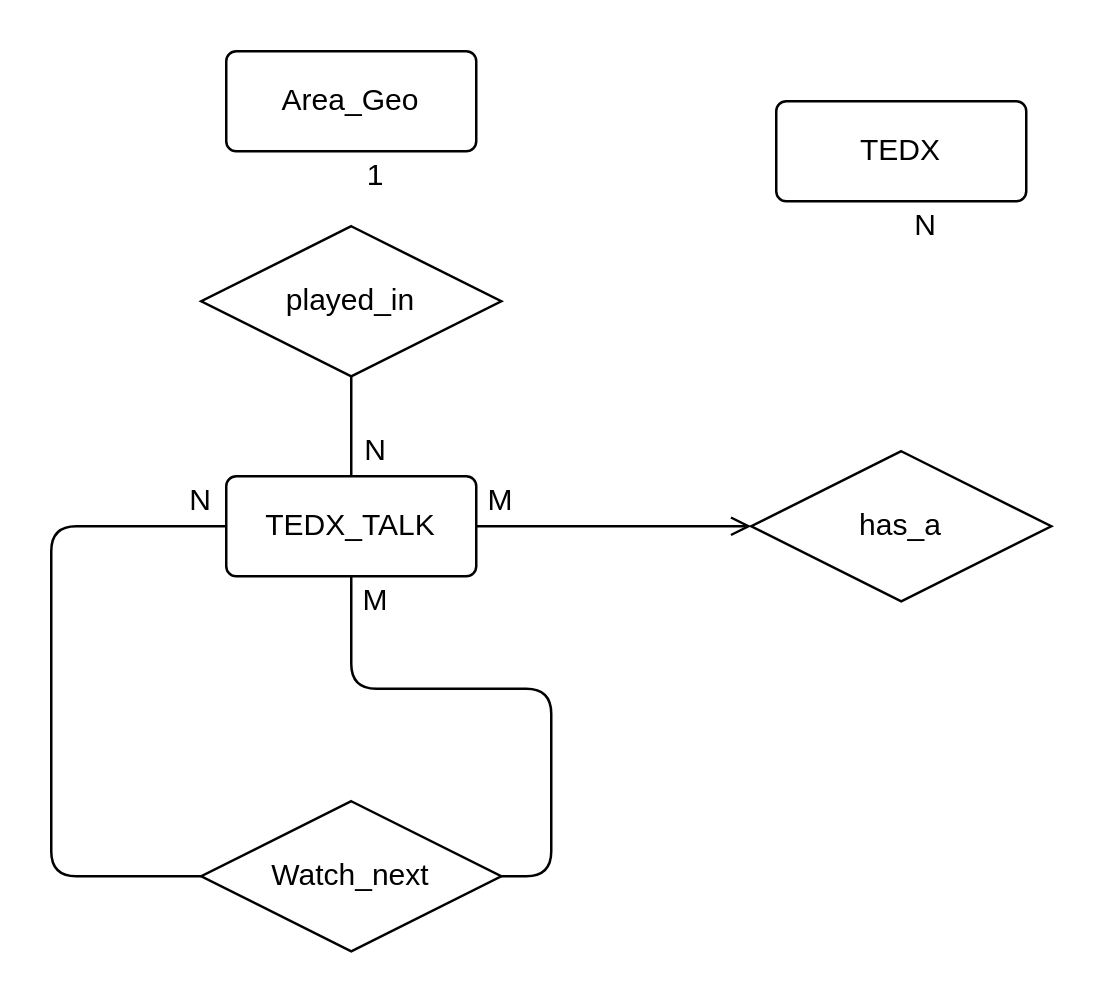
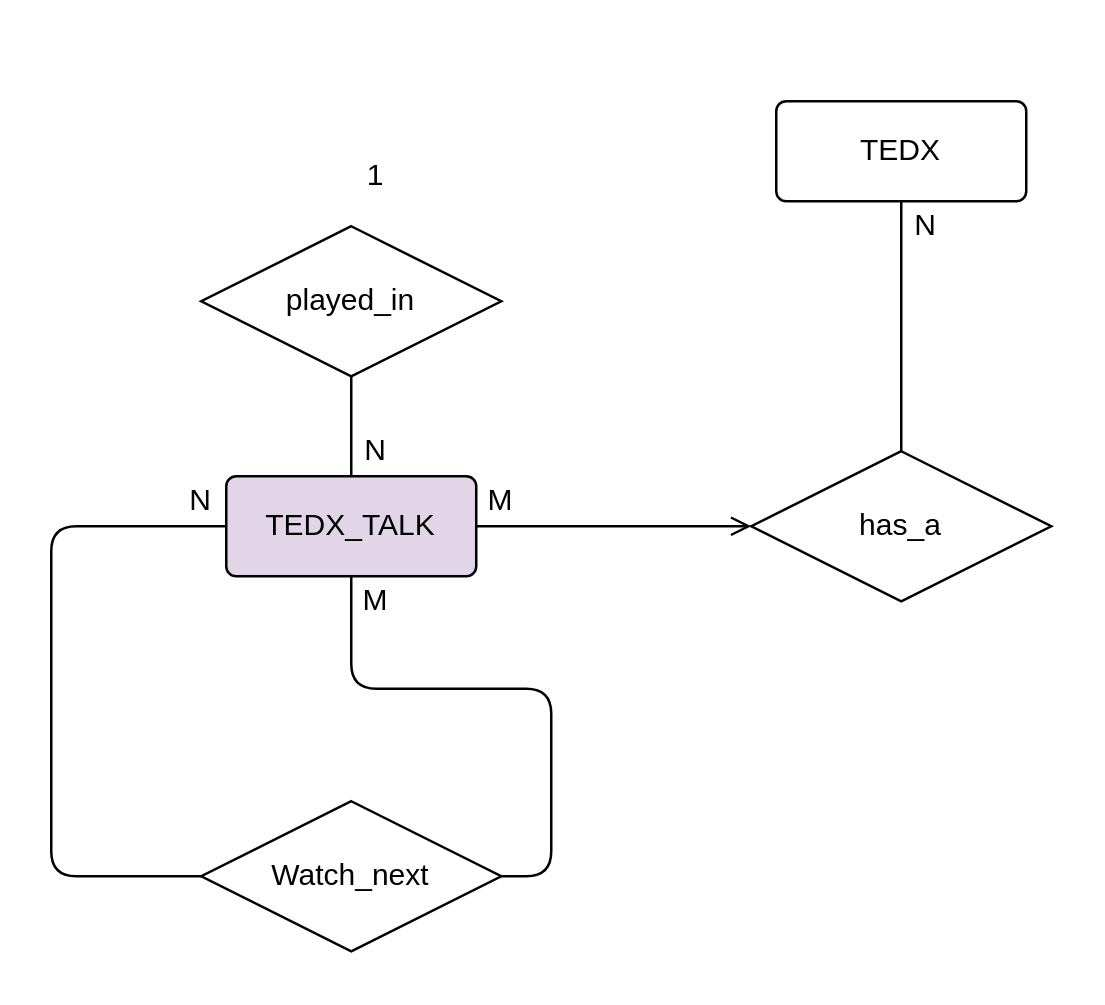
- <mxCell id="16" value="Area_Geo" style="rounded=1;arcSize=10;whiteSpace=wrap;html=1;align=center;" vertex="1" parent="1"><mxGeometry x="90" y="20" width="100" height="40" as="geometry" /></mxCell>
+ <mxCell id="10" style="edgeStyle=orthogonalEdgeStyle;rounded=0;orthogonalLoop=1;jettySize=auto;html=1;exitX=0.5;exitY=0;exitDx=0;exitDy=0;entryX=0.5;entryY=1;entryDx=0;entryDy=0;endArrow=none;endFill=0;" edge="1" parent="1" source="11" target="13"><mxGeometry relative="1" as="geometry" /></mxCell>
- <mxCell id="4" value="TEDX_TALK" style="rounded=1;arcSize=10;whiteSpace=wrap;html=1;align=center;" vertex="1" parent="1"><mxGeometry x="90" y="190" width="100" height="40" as="geometry" /></mxCell>
+ <mxCell id="4" value="TEDX_TALK" style="rounded=1;arcSize=10;whiteSpace=wrap;html=1;align=center;fillColor=#e1d5e7;" vertex="1" parent="1"><mxGeometry x="90" y="190" width="100" height="40" as="geometry" /></mxCell>
